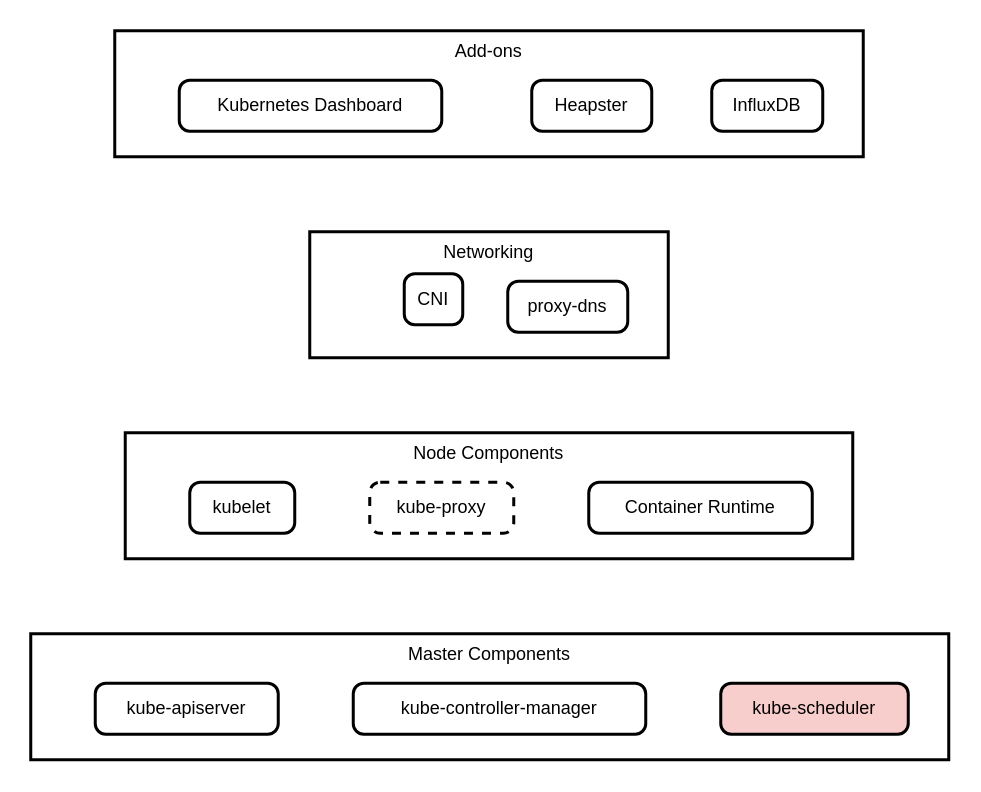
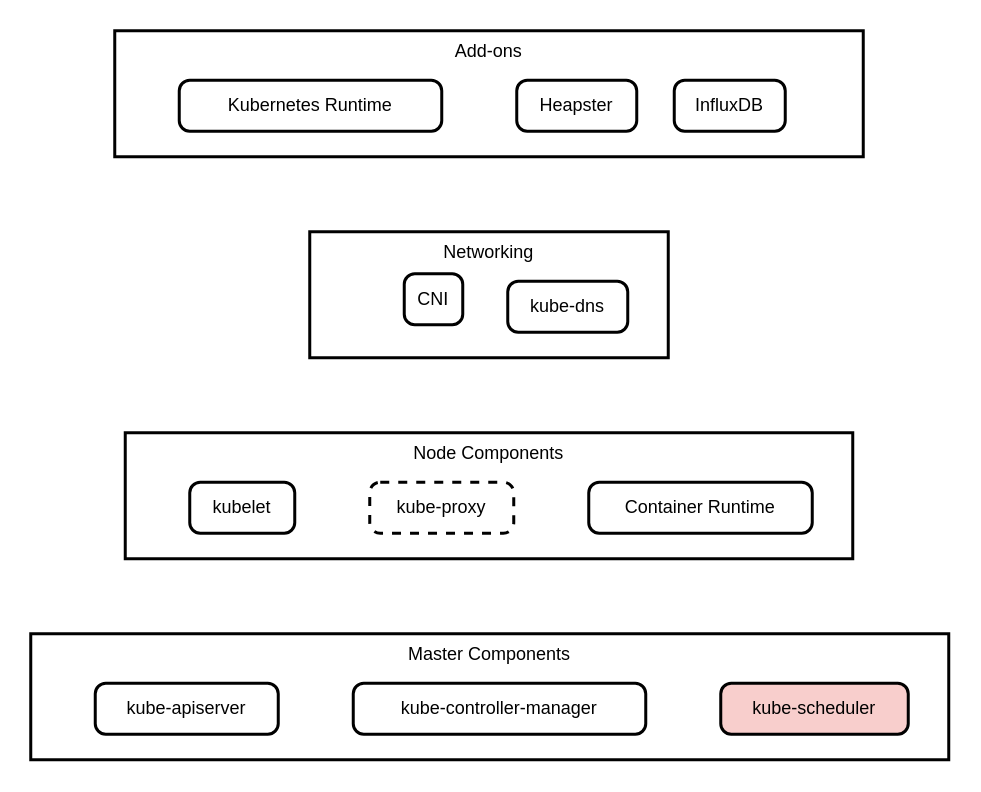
- <mxCell id="3" value="Kubernetes Dashboard" style="rounded=1;absoluteArcSize=1;arcSize=14;whiteSpace=wrap;strokeWidth=2;" vertex="1" parent="2"><mxGeometry x="43" y="33" width="175" height="34" as="geometry" /></mxCell>
+ <mxCell id="3" value="Kubernetes Runtime" style="rounded=1;absoluteArcSize=1;arcSize=14;whiteSpace=wrap;strokeWidth=2;" vertex="1" parent="2"><mxGeometry x="43" y="33" width="175" height="34" as="geometry" /></mxCell>
- <mxCell id="4" value="Heapster" style="rounded=1;absoluteArcSize=1;arcSize=14;whiteSpace=wrap;strokeWidth=2;" vertex="1" parent="2"><mxGeometry x="278" y="33" width="80" height="34" as="geometry" /></mxCell>
+ <mxCell id="4" value="Heapster" style="rounded=1;absoluteArcSize=1;arcSize=14;whiteSpace=wrap;strokeWidth=2;" vertex="1" parent="2"><mxGeometry x="268" y="33" width="80" height="34" as="geometry" /></mxCell>
- <mxCell id="5" value="InfluxDB" style="rounded=1;absoluteArcSize=1;arcSize=14;whiteSpace=wrap;strokeWidth=2;" vertex="1" parent="2"><mxGeometry x="398" y="33" width="74" height="34" as="geometry" /></mxCell>
+ <mxCell id="5" value="InfluxDB" style="rounded=1;absoluteArcSize=1;arcSize=14;whiteSpace=wrap;strokeWidth=2;" vertex="1" parent="2"><mxGeometry x="373" y="33" width="74" height="34" as="geometry" /></mxCell>
- <mxCell id="8" value="proxy-dns" style="rounded=1;absoluteArcSize=1;arcSize=14;whiteSpace=wrap;strokeWidth=2;" vertex="1" parent="6"><mxGeometry x="132" y="33" width="80" height="34" as="geometry" /></mxCell>
+ <mxCell id="8" value="kube-dns" style="rounded=1;absoluteArcSize=1;arcSize=14;whiteSpace=wrap;strokeWidth=2;" vertex="1" parent="6"><mxGeometry x="132" y="33" width="80" height="34" as="geometry" /></mxCell>
